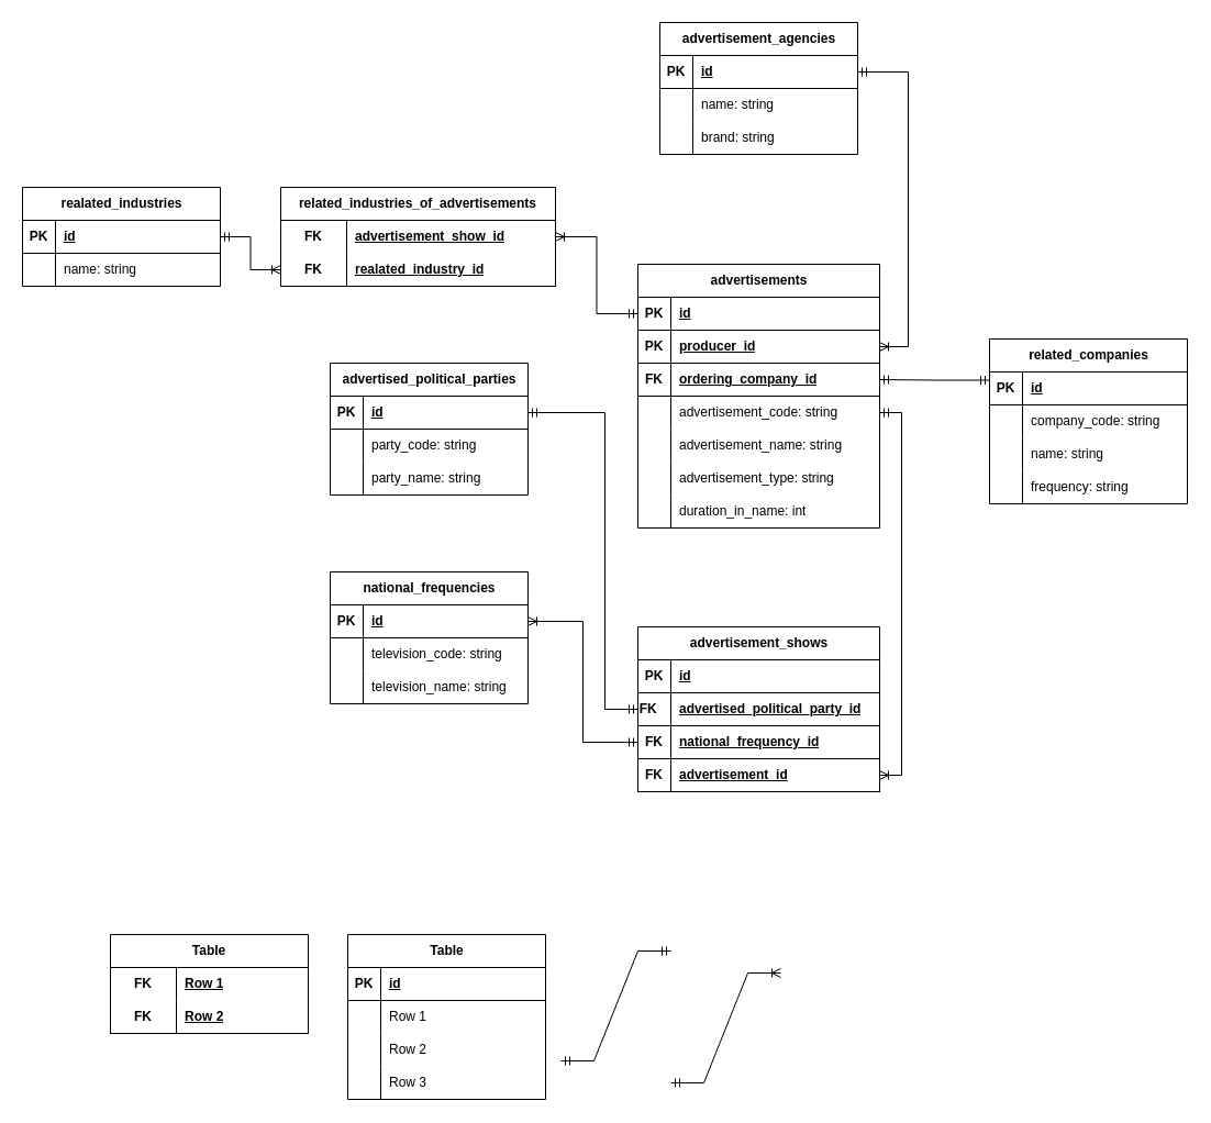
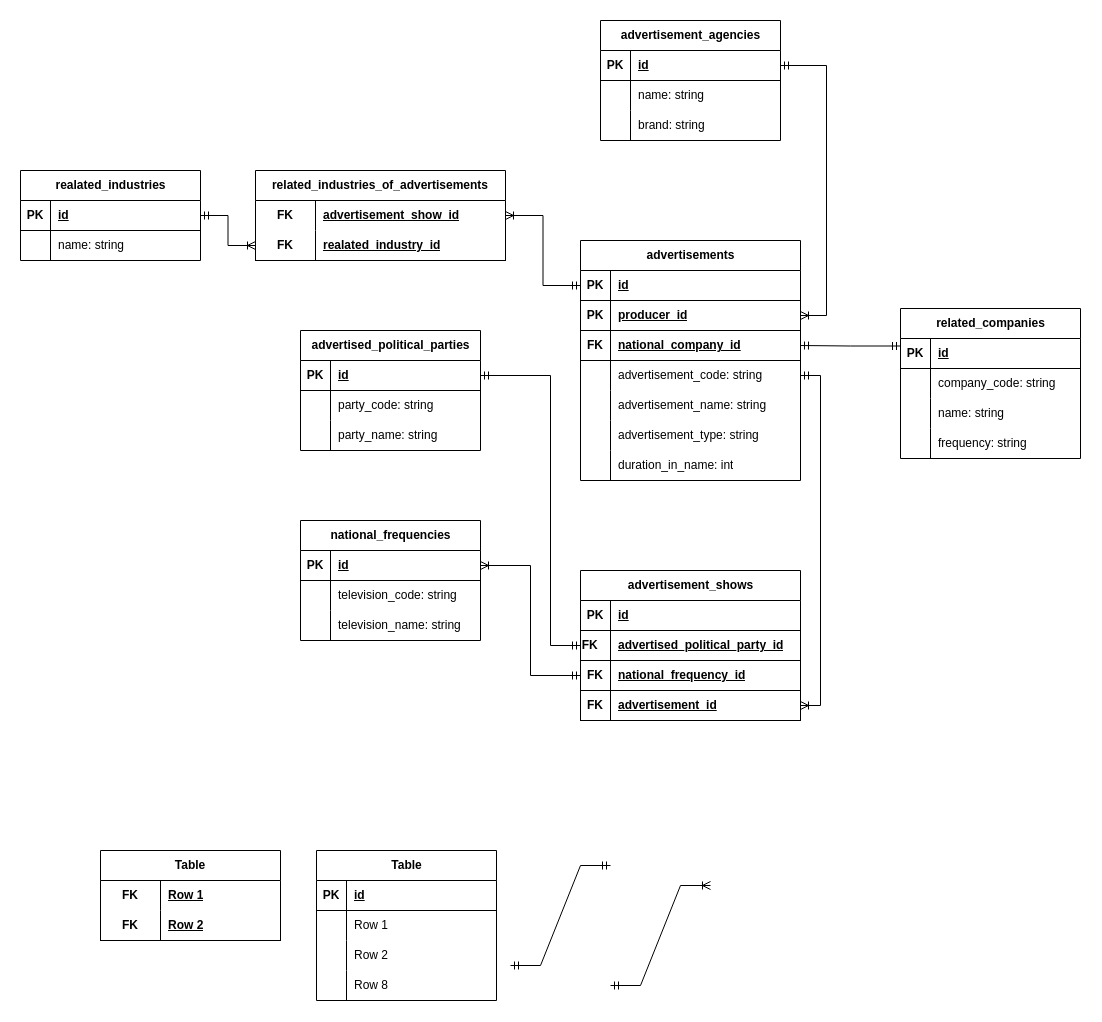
- <mxCell id="33" value="ordering_company_id" style="shape=partialRectangle;connectable=0;fillColor=none;top=0;left=0;bottom=0;right=0;align=left;spacingLeft=6;fontStyle=5;overflow=hidden;whiteSpace=wrap;html=1;" vertex="1" parent="31"><mxGeometry x="30" width="190" height="30" as="geometry"><mxRectangle width="190" height="30" as="alternateBounds" /></mxGeometry></mxCell>
+ <mxCell id="33" value="national_company_id" style="shape=partialRectangle;connectable=0;fillColor=none;top=0;left=0;bottom=0;right=0;align=left;spacingLeft=6;fontStyle=5;overflow=hidden;whiteSpace=wrap;html=1;" vertex="1" parent="31"><mxGeometry x="30" width="190" height="30" as="geometry"><mxRectangle width="190" height="30" as="alternateBounds" /></mxGeometry></mxCell>
- <mxCell id="14" value="Row 3" style="shape=partialRectangle;connectable=0;fillColor=none;top=0;left=0;bottom=0;right=0;align=left;spacingLeft=6;overflow=hidden;whiteSpace=wrap;html=1;" vertex="1" parent="12"><mxGeometry x="30" width="150" height="30" as="geometry"><mxRectangle width="150" height="30" as="alternateBounds" /></mxGeometry></mxCell>
+ <mxCell id="14" value="Row 8" style="shape=partialRectangle;connectable=0;fillColor=none;top=0;left=0;bottom=0;right=0;align=left;spacingLeft=6;overflow=hidden;whiteSpace=wrap;html=1;" vertex="1" parent="12"><mxGeometry x="30" width="150" height="30" as="geometry"><mxRectangle width="150" height="30" as="alternateBounds" /></mxGeometry></mxCell>
